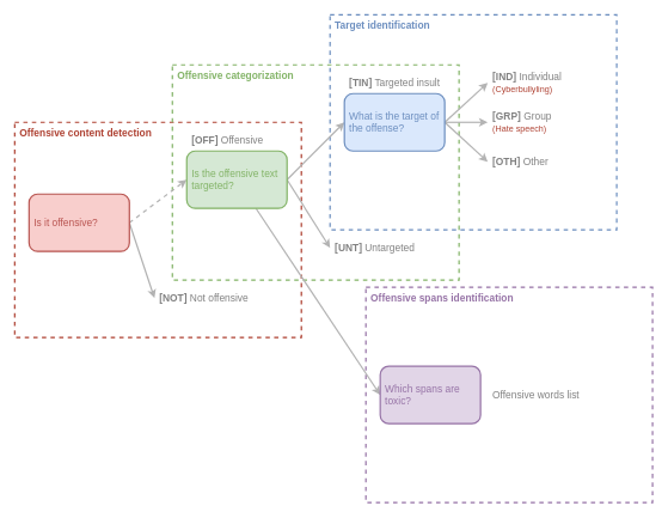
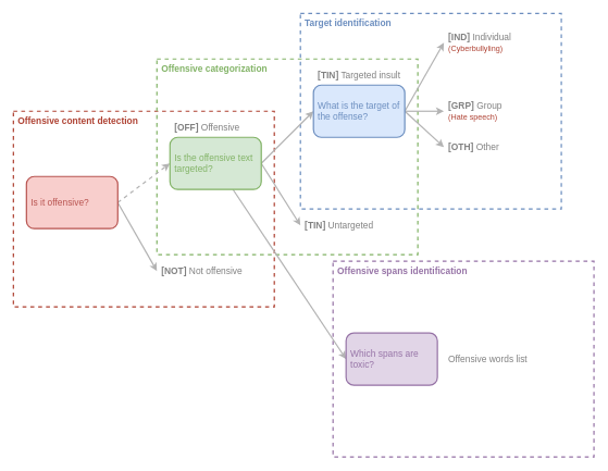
- <mxCell id="18" value="&lt;font color=&quot;#808080&quot;&gt;&lt;b&gt;[IND]&lt;/b&gt; Individual&lt;/font&gt;&lt;br&gt;&lt;font color=&quot;#ae4132&quot; style=&quot;font-size: 12px&quot;&gt;(Cyberbullyling)&lt;/font&gt;" style="text;html=1;strokeColor=none;fillColor=none;align=left;verticalAlign=middle;whiteSpace=wrap;rounded=0;fontSize=14;fontColor=#6C8EBF;spacingLeft=5;" vertex="1" parent="1"><mxGeometry x="680" y="100" width="150" height="30" as="geometry" /></mxCell>
+ <mxCell id="18" value="&lt;font color=&quot;#808080&quot;&gt;&lt;b&gt;[IND]&lt;/b&gt; Individual&lt;/font&gt;&lt;br&gt;&lt;font color=&quot;#ae4132&quot; style=&quot;font-size: 12px&quot;&gt;(Cyberbullyling)&lt;/font&gt;" style="text;html=1;strokeColor=none;fillColor=none;align=left;verticalAlign=middle;whiteSpace=wrap;rounded=0;fontSize=14;fontColor=#6C8EBF;spacingLeft=5;" vertex="1" parent="1"><mxGeometry x="680" y="50" width="150" height="30" as="geometry" /></mxCell>
- <mxCell id="19" value="&lt;font color=&quot;#808080&quot;&gt;&lt;b&gt;[UNT]&lt;/b&gt; Untargeted&lt;/font&gt;" style="text;html=1;strokeColor=none;fillColor=none;align=left;verticalAlign=middle;whiteSpace=wrap;rounded=0;fontSize=14;fontColor=#6C8EBF;spacingLeft=5;" vertex="1" parent="1"><mxGeometry x="460" y="330" width="150" height="30" as="geometry" /></mxCell>
+ <mxCell id="19" value="&lt;font color=&quot;#808080&quot;&gt;&lt;b&gt;[TIN]&lt;/b&gt; Untargeted&lt;/font&gt;" style="text;html=1;strokeColor=none;fillColor=none;align=left;verticalAlign=middle;whiteSpace=wrap;rounded=0;fontSize=14;fontColor=#6C8EBF;spacingLeft=5;" vertex="1" parent="1"><mxGeometry x="460" y="330" width="150" height="30" as="geometry" /></mxCell>
- <mxCell id="17" value="&lt;font color=&quot;#808080&quot;&gt;&lt;b&gt;[NOT]&lt;/b&gt; Not offensive&lt;/font&gt;" style="text;html=1;strokeColor=none;fillColor=none;align=left;verticalAlign=middle;whiteSpace=wrap;rounded=0;fontSize=14;fontColor=#6C8EBF;spacingLeft=5;" vertex="1" parent="1"><mxGeometry x="215" y="400" width="150" height="30" as="geometry" /></mxCell>
+ <mxCell id="17" value="&lt;font color=&quot;#808080&quot;&gt;&lt;b&gt;[NOT]&lt;/b&gt; Not offensive&lt;/font&gt;" style="text;html=1;strokeColor=none;fillColor=none;align=left;verticalAlign=middle;whiteSpace=wrap;rounded=0;fontSize=14;fontColor=#6C8EBF;spacingLeft=5;" vertex="1" parent="1"><mxGeometry x="240" y="400" width="150" height="30" as="geometry" /></mxCell>
